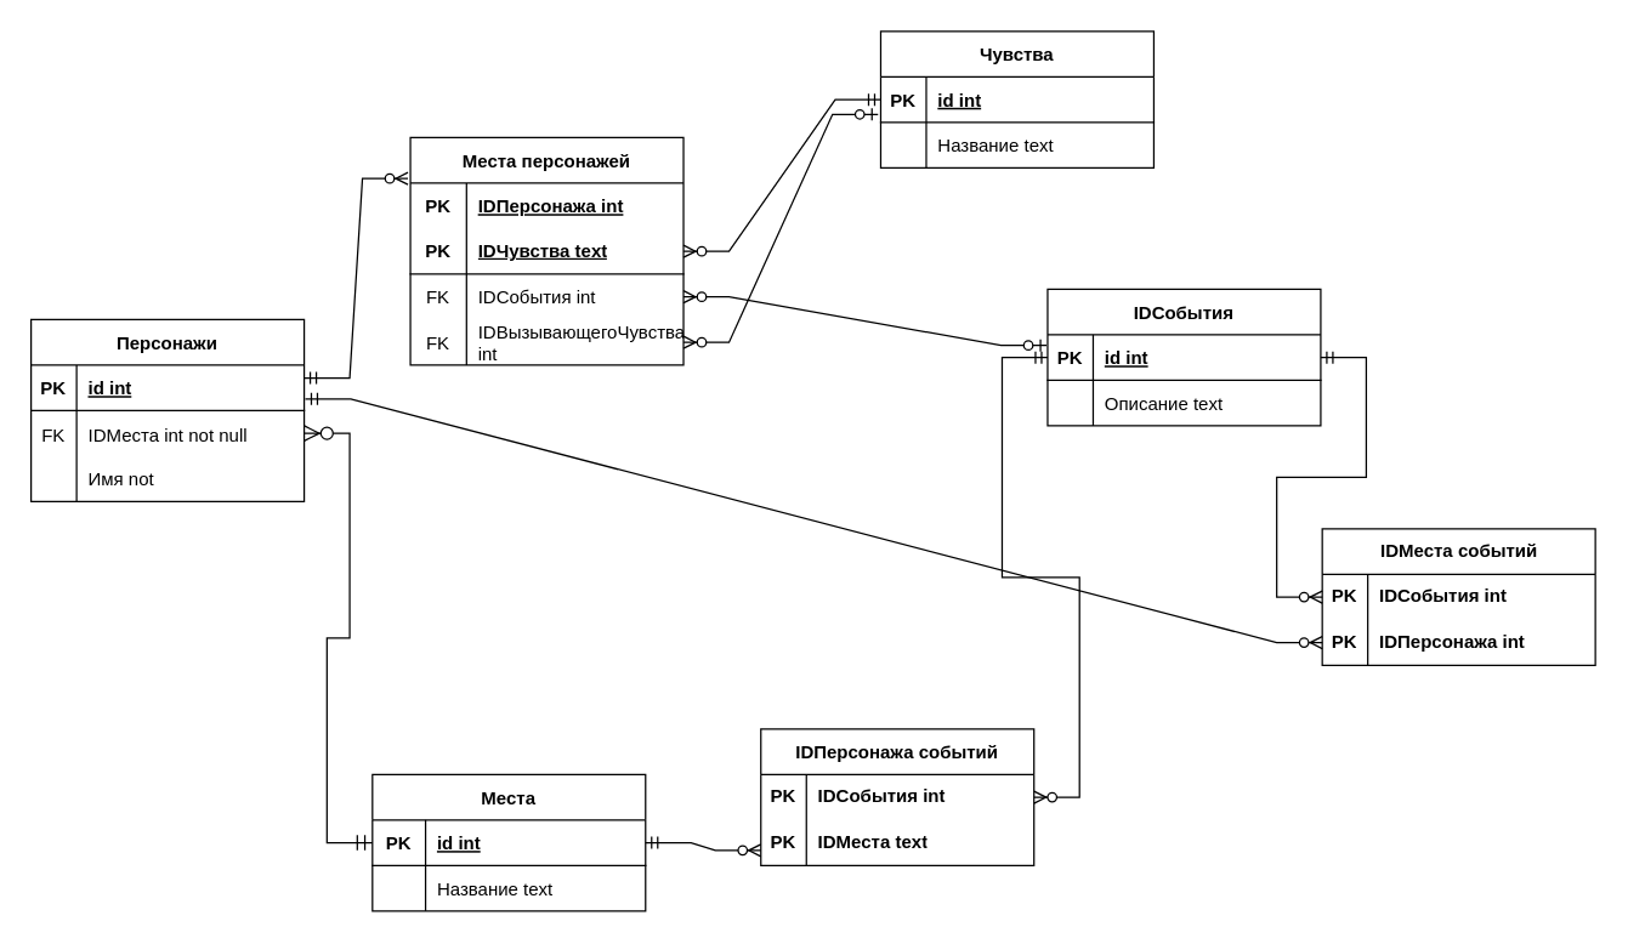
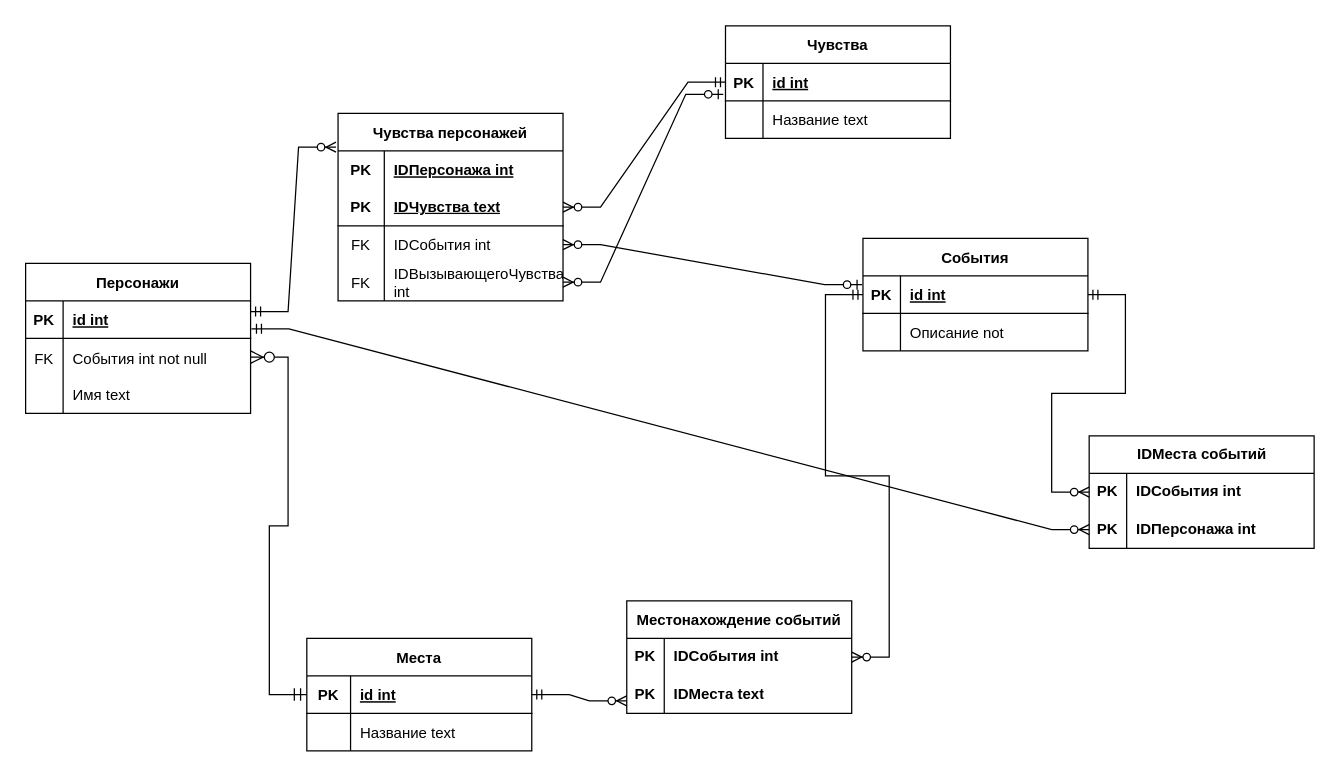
- <mxCell id="53" value="Места персонажей" style="shape=table;startSize=30;container=1;collapsible=1;childLayout=tableLayout;fixedRows=1;rowLines=0;fontStyle=1;align=center;resizeLast=1;rounded=0;" parent="1" vertex="1"><mxGeometry x="270" y="90" width="180" height="150" as="geometry" /></mxCell>
+ <mxCell id="53" value="Чувства персонажей" style="shape=table;startSize=30;container=1;collapsible=1;childLayout=tableLayout;fixedRows=1;rowLines=0;fontStyle=1;align=center;resizeLast=1;rounded=0;" parent="1" vertex="1"><mxGeometry x="270" y="90" width="180" height="150" as="geometry" /></mxCell>
- <mxCell id="26" value="IDСобытия" style="shape=table;startSize=30;container=1;collapsible=1;childLayout=tableLayout;fixedRows=1;rowLines=0;fontStyle=1;align=center;resizeLast=1;rounded=0;" parent="1" vertex="1"><mxGeometry x="690" y="190" width="180" height="90" as="geometry"><mxRectangle x="690" y="210" width="90" height="30" as="alternateBounds" /></mxGeometry></mxCell>
+ <mxCell id="26" value="События" style="shape=table;startSize=30;container=1;collapsible=1;childLayout=tableLayout;fixedRows=1;rowLines=0;fontStyle=1;align=center;resizeLast=1;rounded=0;" parent="1" vertex="1"><mxGeometry x="690" y="190" width="180" height="90" as="geometry"><mxRectangle x="690" y="210" width="90" height="30" as="alternateBounds" /></mxGeometry></mxCell>
- <mxCell id="32" value="Описание text" style="shape=partialRectangle;connectable=0;fillColor=none;top=0;left=0;bottom=0;right=0;align=left;spacingLeft=6;overflow=hidden;rounded=0;" parent="30" vertex="1"><mxGeometry x="30" width="150" height="30" as="geometry"><mxRectangle width="150" height="30" as="alternateBounds" /></mxGeometry></mxCell>
+ <mxCell id="32" value="Описание not" style="shape=partialRectangle;connectable=0;fillColor=none;top=0;left=0;bottom=0;right=0;align=left;spacingLeft=6;overflow=hidden;rounded=0;" parent="30" vertex="1"><mxGeometry x="30" width="150" height="30" as="geometry"><mxRectangle width="150" height="30" as="alternateBounds" /></mxGeometry></mxCell>
- <mxCell id="22" value="&lt;font style=&quot;font-size: 12px;&quot;&gt;IDМеста int not null&lt;/font&gt;" style="shape=partialRectangle;connectable=0;fillColor=none;top=0;left=0;bottom=0;right=0;align=left;spacingLeft=6;fontStyle=0;overflow=hidden;whiteSpace=wrap;html=1;fontSize=16;rounded=0;" parent="20" vertex="1"><mxGeometry x="30" width="150" height="30" as="geometry"><mxRectangle width="150" height="30" as="alternateBounds" /></mxGeometry></mxCell>
+ <mxCell id="22" value="&lt;font style=&quot;font-size: 12px;&quot;&gt;События int not null&lt;/font&gt;" style="shape=partialRectangle;connectable=0;fillColor=none;top=0;left=0;bottom=0;right=0;align=left;spacingLeft=6;fontStyle=0;overflow=hidden;whiteSpace=wrap;html=1;fontSize=16;rounded=0;" parent="20" vertex="1"><mxGeometry x="30" width="150" height="30" as="geometry"><mxRectangle width="150" height="30" as="alternateBounds" /></mxGeometry></mxCell>
- <mxCell id="25" value="Имя not" style="shape=partialRectangle;connectable=0;fillColor=none;top=0;left=0;bottom=0;right=0;align=left;spacingLeft=6;overflow=hidden;rounded=0;" parent="23" vertex="1"><mxGeometry x="30" width="150" height="30" as="geometry"><mxRectangle width="150" height="30" as="alternateBounds" /></mxGeometry></mxCell>
+ <mxCell id="25" value="Имя text" style="shape=partialRectangle;connectable=0;fillColor=none;top=0;left=0;bottom=0;right=0;align=left;spacingLeft=6;overflow=hidden;rounded=0;" parent="23" vertex="1"><mxGeometry x="30" width="150" height="30" as="geometry"><mxRectangle width="150" height="30" as="alternateBounds" /></mxGeometry></mxCell>
- <mxCell id="33" value="IDПерсонажа событий" style="shape=table;startSize=30;container=1;collapsible=1;childLayout=tableLayout;fixedRows=1;rowLines=0;fontStyle=1;align=center;resizeLast=1;rounded=0;" parent="1" vertex="1"><mxGeometry x="501" y="480" width="180" height="90" as="geometry" /></mxCell>
+ <mxCell id="33" value="Местонахождение событий" style="shape=table;startSize=30;container=1;collapsible=1;childLayout=tableLayout;fixedRows=1;rowLines=0;fontStyle=1;align=center;resizeLast=1;rounded=0;" parent="1" vertex="1"><mxGeometry x="501" y="480" width="180" height="90" as="geometry" /></mxCell>
